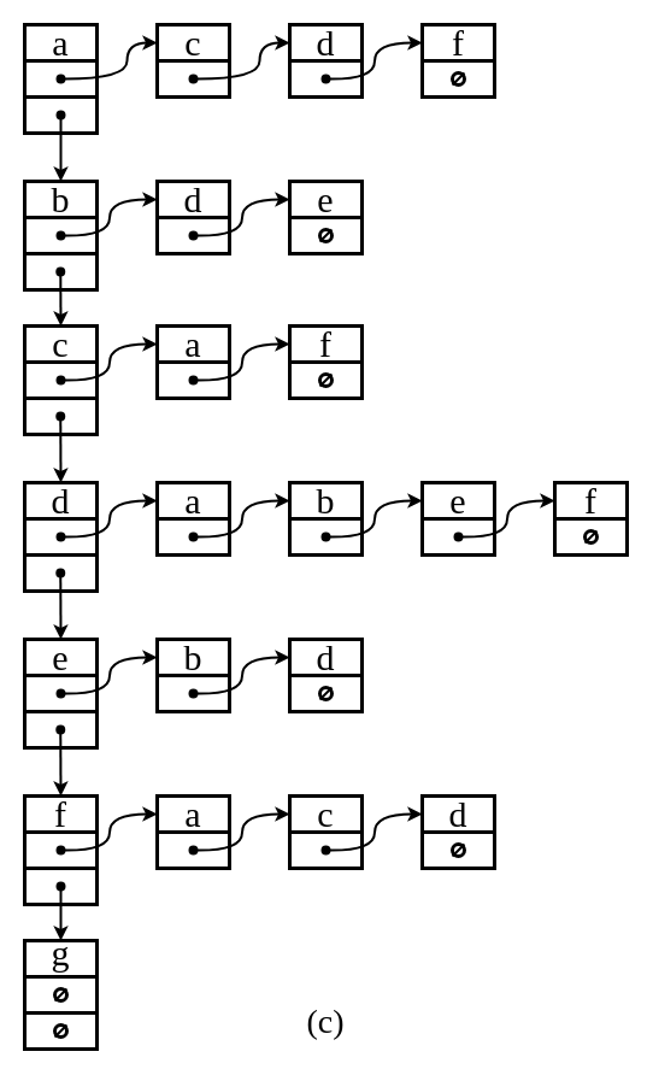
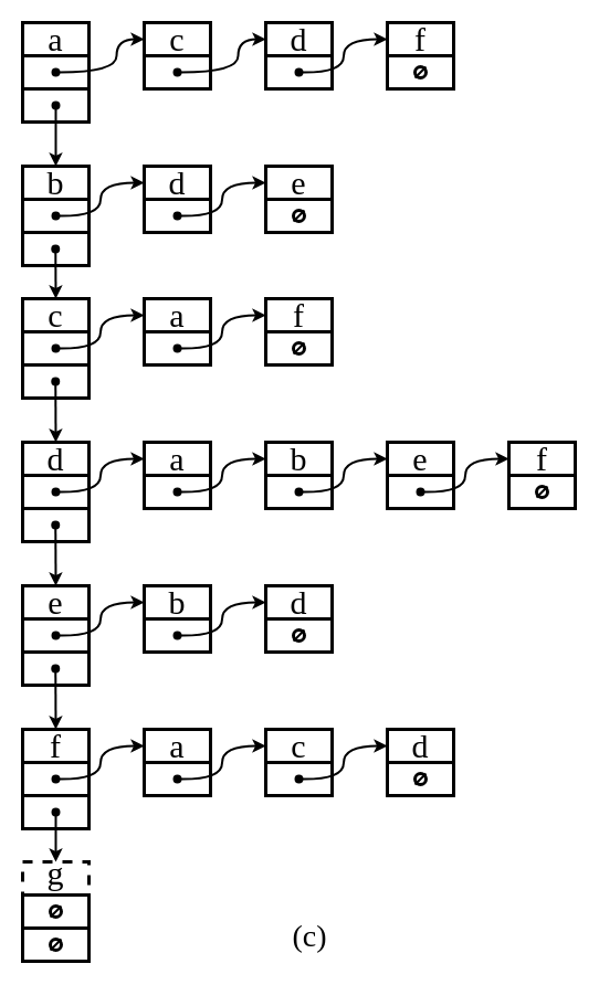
- <mxCell id="31" value="g" style="rounded=0;whiteSpace=wrap;html=1;strokeWidth=3;fontSize=30;fontFamily=Times New Roman;spacingTop=-10;" vertex="1" parent="30"><mxGeometry width="60" height="30" as="geometry" /></mxCell>
+ <mxCell id="31" value="g" style="rounded=0;whiteSpace=wrap;html=1;strokeWidth=3;fontSize=30;fontFamily=Times New Roman;spacingTop=-10;dashed=1;" vertex="1" parent="30"><mxGeometry width="60" height="30" as="geometry" /></mxCell>
- <mxCell id="106" value="&lt;font style=&quot;font-size: 28px;&quot; face=&quot;Times New Roman&quot;&gt;(c)&lt;/font&gt;" style="text;html=1;strokeColor=none;fillColor=none;align=center;verticalAlign=middle;whiteSpace=wrap;rounded=0;strokeWidth=3;" vertex="1" parent="2"><mxGeometry x="220" y="812" width="60" height="30" as="geometry" /></mxCell>
+ <mxCell id="106" value="&lt;font style=&quot;font-size: 28px;&quot; face=&quot;Times New Roman&quot;&gt;(c)&lt;/font&gt;" style="text;html=1;strokeColor=none;fillColor=none;align=center;verticalAlign=middle;whiteSpace=wrap;rounded=0;strokeWidth=3;" vertex="1" parent="2"><mxGeometry x="230" y="812" width="60" height="30" as="geometry" /></mxCell>
